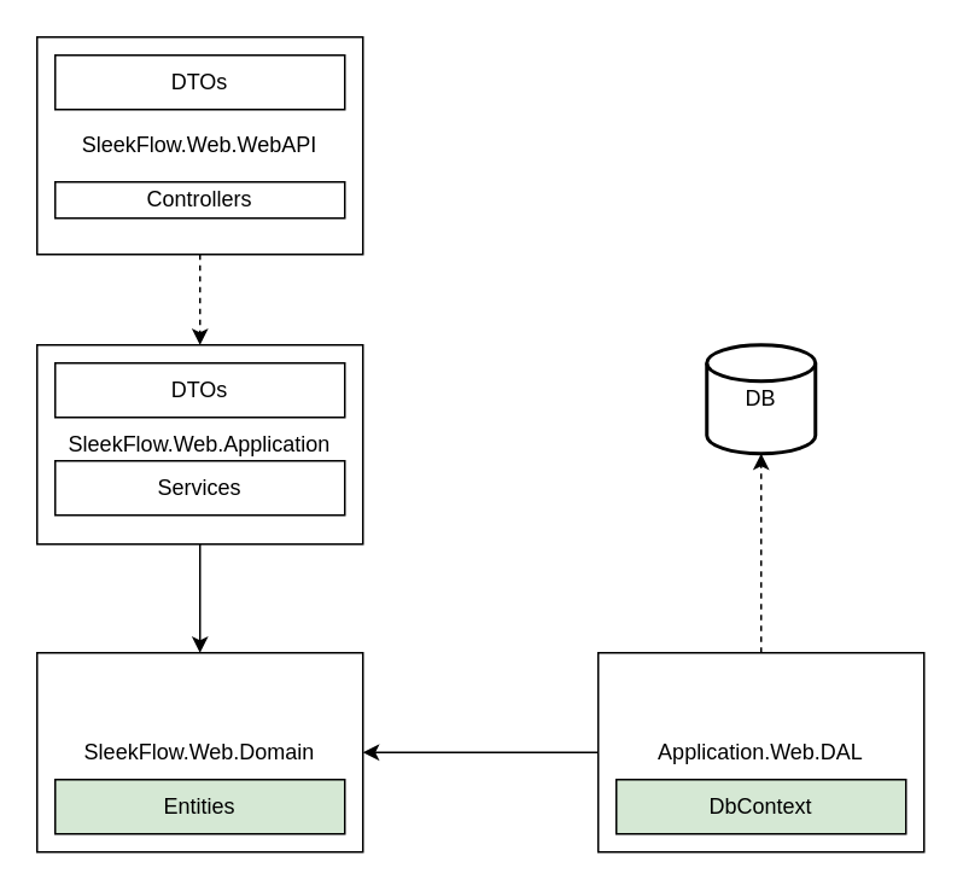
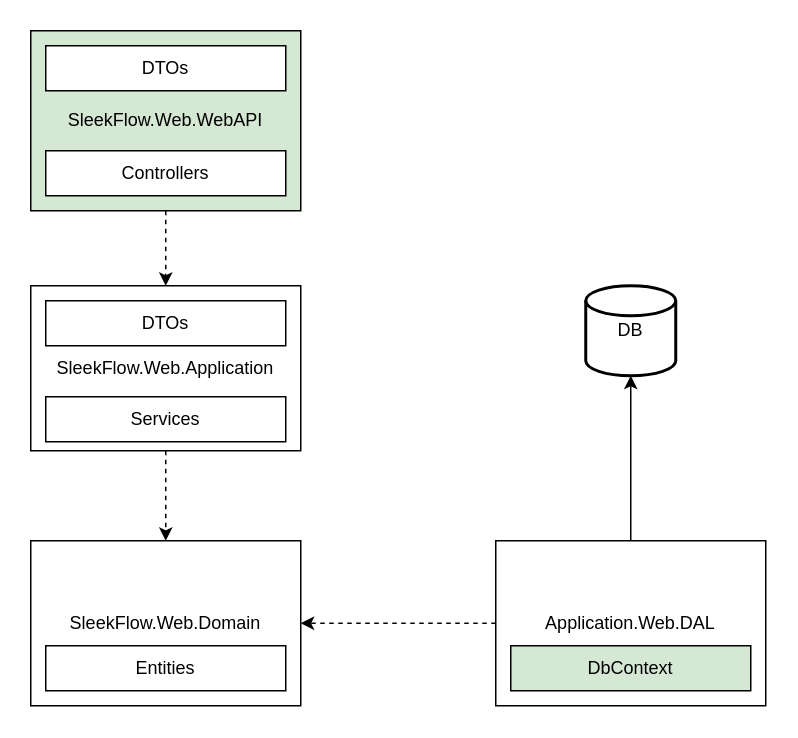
- <mxCell id="3" value="SleekFlow.Web.WebAPI" style="rounded=0;whiteSpace=wrap;html=1;" vertex="1" parent="1"><mxGeometry x="20" y="20" width="180" height="120" as="geometry" /></mxCell>
+ <mxCell id="3" value="SleekFlow.Web.WebAPI" style="rounded=0;whiteSpace=wrap;html=1;fillColor=#d5e8d4;" vertex="1" parent="1"><mxGeometry x="20" y="20" width="180" height="120" as="geometry" /></mxCell>
- <mxCell id="15" value="Controllers" style="rounded=0;whiteSpace=wrap;html=1;" vertex="1" parent="1"><mxGeometry x="30" y="100" width="160" height="20" as="geometry" /></mxCell>
+ <mxCell id="15" value="Controllers" style="rounded=0;whiteSpace=wrap;html=1;" vertex="1" parent="1"><mxGeometry x="30" y="100" width="160" height="30" as="geometry" /></mxCell>
- <mxCell id="13" value="Services" style="rounded=0;whiteSpace=wrap;html=1;" vertex="1" parent="1"><mxGeometry x="30" y="254" width="160" height="30" as="geometry" /></mxCell>
+ <mxCell id="13" value="Services" style="rounded=0;whiteSpace=wrap;html=1;" vertex="1" parent="1"><mxGeometry x="30" y="264" width="160" height="30" as="geometry" /></mxCell>
- <mxCell id="8" style="edgeStyle=orthogonalEdgeStyle;rounded=0;orthogonalLoop=1;jettySize=auto;html=1;dashed=1;" edge="1" parent="1" source="9" target="11"><mxGeometry relative="1" as="geometry" /></mxCell>
+ <mxCell id="8" style="edgeStyle=orthogonalEdgeStyle;rounded=0;orthogonalLoop=1;jettySize=auto;html=1;" edge="1" parent="1" source="9" target="11"><mxGeometry relative="1" as="geometry" /></mxCell>
- <mxCell id="4" value="" style="edgeStyle=orthogonalEdgeStyle;rounded=0;orthogonalLoop=1;jettySize=auto;html=1;" edge="1" parent="1" source="5" target="6"><mxGeometry relative="1" as="geometry" /></mxCell>
+ <mxCell id="4" value="" style="edgeStyle=orthogonalEdgeStyle;rounded=0;orthogonalLoop=1;jettySize=auto;html=1;dashed=1;" edge="1" parent="1" source="5" target="6"><mxGeometry relative="1" as="geometry" /></mxCell>
- <mxCell id="7" style="edgeStyle=orthogonalEdgeStyle;rounded=0;orthogonalLoop=1;jettySize=auto;html=1;" edge="1" parent="1" source="9" target="6"><mxGeometry relative="1" as="geometry" /></mxCell>
+ <mxCell id="7" style="edgeStyle=orthogonalEdgeStyle;rounded=0;orthogonalLoop=1;jettySize=auto;html=1;dashed=1;" edge="1" parent="1" source="9" target="6"><mxGeometry relative="1" as="geometry" /></mxCell>
- <mxCell id="10" value="Entities" style="rounded=0;whiteSpace=wrap;html=1;fillColor=#d5e8d4;" vertex="1" parent="1"><mxGeometry x="30" y="430" width="160" height="30" as="geometry" /></mxCell>
+ <mxCell id="10" value="Entities" style="rounded=0;whiteSpace=wrap;html=1;" vertex="1" parent="1"><mxGeometry x="30" y="430" width="160" height="30" as="geometry" /></mxCell>
